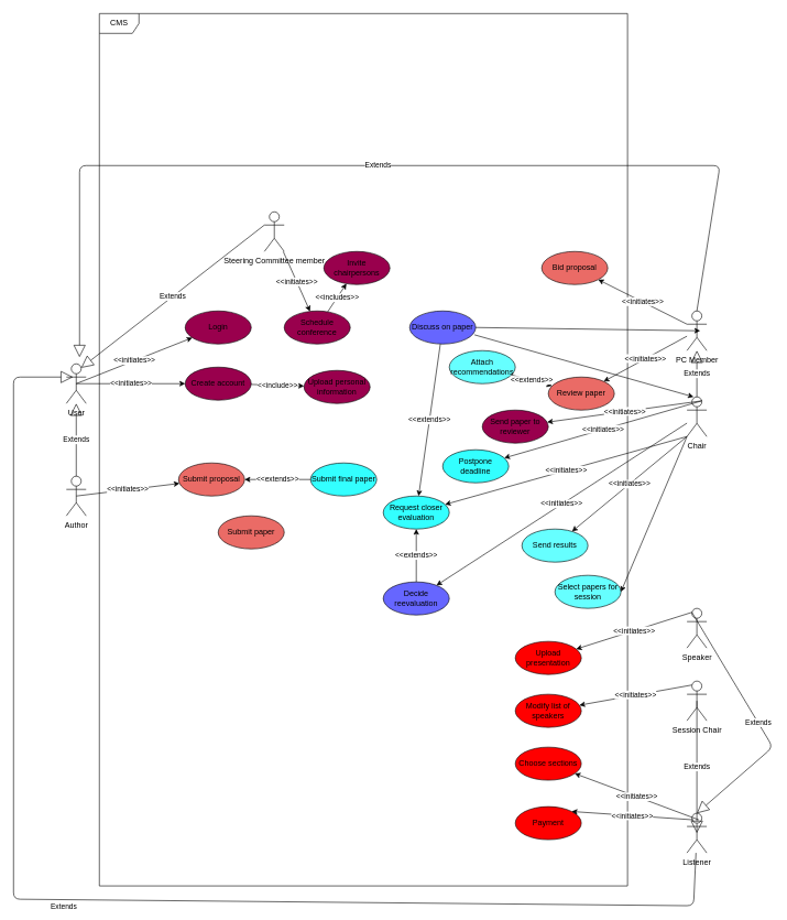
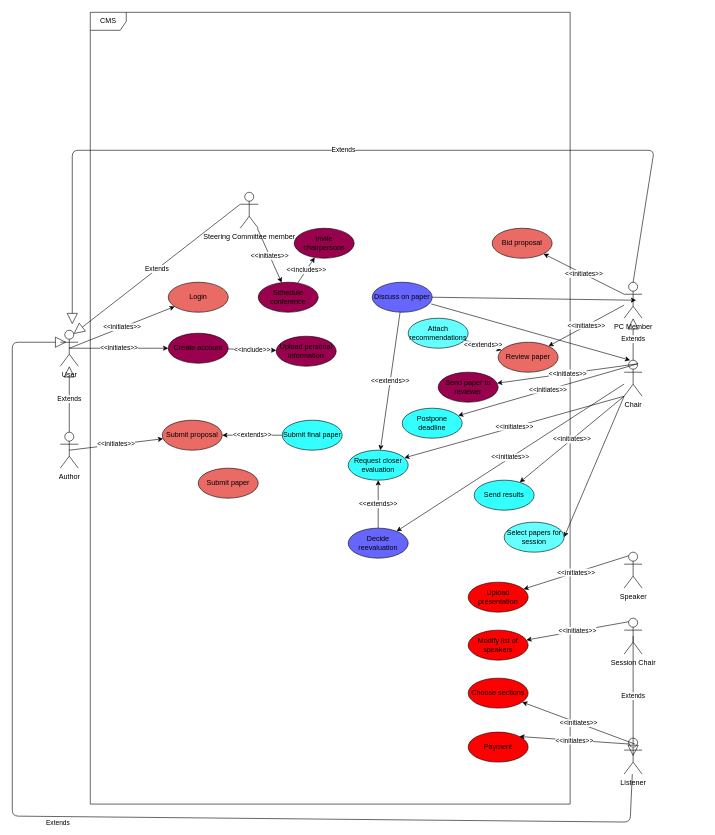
- <mxCell id="6" value="Login" style="ellipse;whiteSpace=wrap;html=1;fillColor=#99004D;" parent="1" vertex="1"><mxGeometry x="280" y="470" width="100" height="50" as="geometry" /></mxCell>
+ <mxCell id="6" value="Login" style="ellipse;whiteSpace=wrap;html=1;fillColor=#ea6b66;" parent="1" vertex="1"><mxGeometry x="280" y="470" width="100" height="50" as="geometry" /></mxCell>
- <mxCell id="27" value="Send results" style="ellipse;whiteSpace=wrap;html=1;fillColor=#66FFFF;" parent="1" vertex="1"><mxGeometry x="790" y="800" width="100" height="50" as="geometry" /></mxCell>
+ <mxCell id="27" value="Send results" style="ellipse;whiteSpace=wrap;html=1;fillColor=#33ffff;" parent="1" vertex="1"><mxGeometry x="790" y="800" width="100" height="50" as="geometry" /></mxCell>
- <mxCell id="46" value="Extends" style="endArrow=block;endSize=16;endFill=0;html=1;entryX=0.5;entryY=0;entryDx=0;entryDy=0;entryPerimeter=0;exitX=0.25;exitY=0.1;exitDx=0;exitDy=0;exitPerimeter=0;" parent="1" source="41" target="38" edge="1"><mxGeometry width="160" relative="1" as="geometry"><mxPoint x="660" y="990" as="sourcePoint" /><mxPoint x="820" y="990" as="targetPoint" /><Array as="points"><mxPoint x="1170" y="1130" /></Array></mxGeometry></mxCell>
